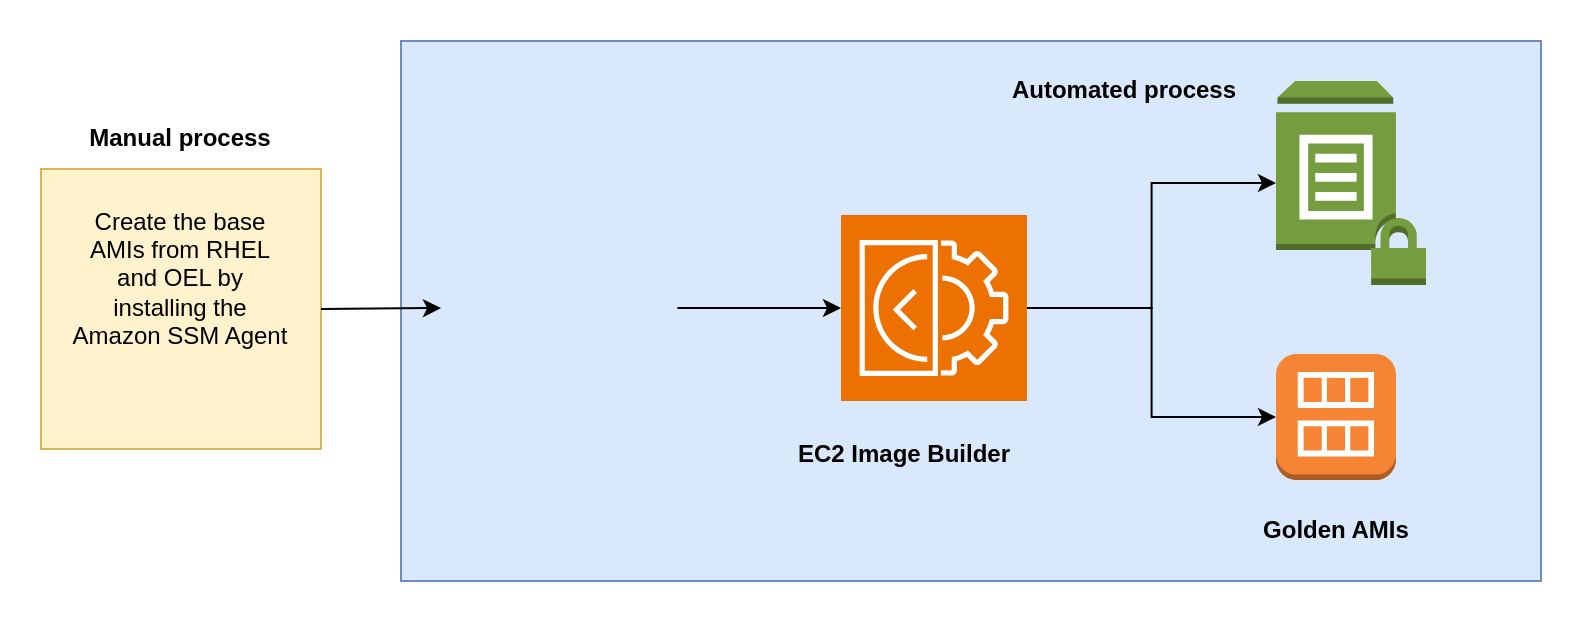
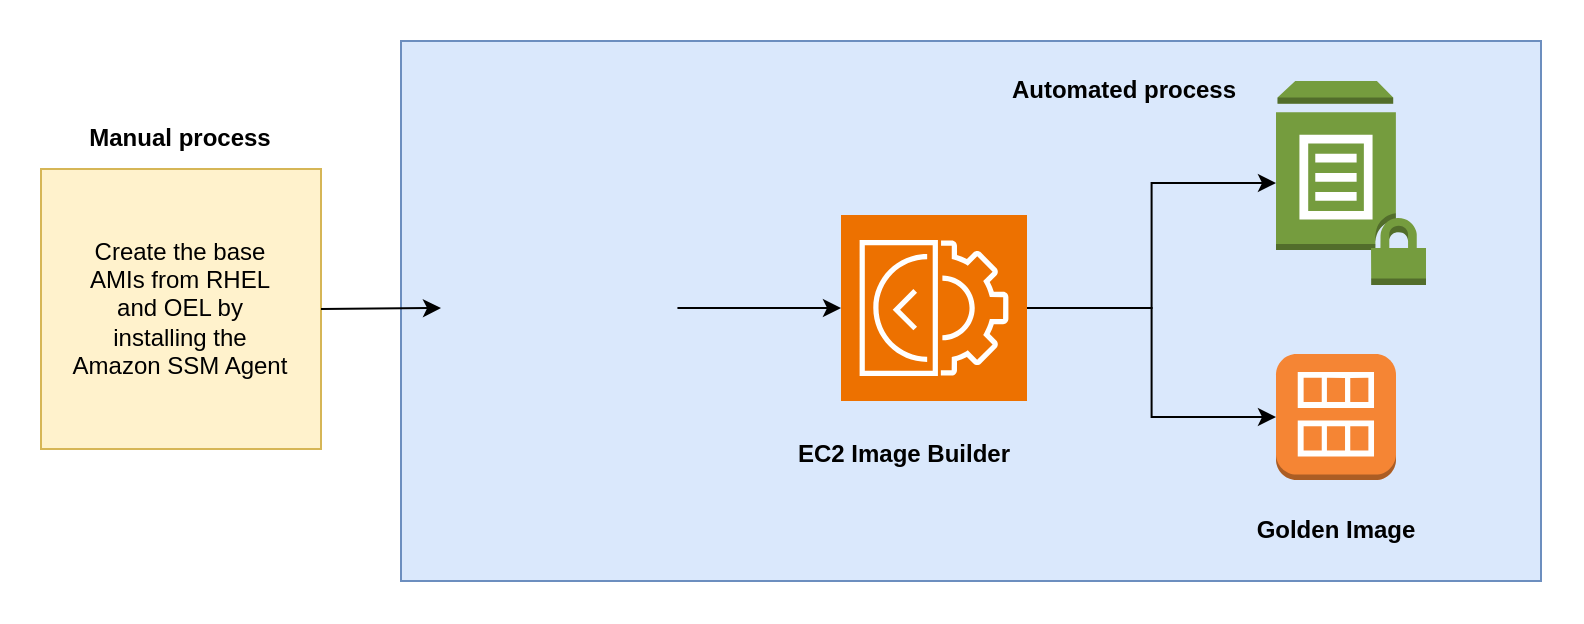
- <mxCell id="7" value="Create the base AMIs from RHEL and OEL by installing the Amazon SSM Agent" style="text;html=1;strokeColor=none;fillColor=none;align=center;verticalAlign=middle;whiteSpace=wrap;rounded=0;" vertex="1" parent="1"><mxGeometry x="35" y="94" width="110" height="90" as="geometry" /></mxCell>
+ <mxCell id="7" value="Create the base AMIs from RHEL and OEL by installing the Amazon SSM Agent" style="text;html=1;strokeColor=none;fillColor=none;align=center;verticalAlign=middle;whiteSpace=wrap;rounded=0;" vertex="1" parent="1"><mxGeometry x="35" y="109" width="110" height="90" as="geometry" /></mxCell>
- <mxCell id="16" value="Golden AMIs" style="text;html=1;strokeColor=none;fillColor=none;align=center;verticalAlign=middle;whiteSpace=wrap;rounded=0;fontStyle=1" vertex="1" parent="1"><mxGeometry x="602.5" y="250" width="130" height="30" as="geometry" /></mxCell>
+ <mxCell id="16" value="Golden Image" style="text;html=1;strokeColor=none;fillColor=none;align=center;verticalAlign=middle;whiteSpace=wrap;rounded=0;fontStyle=1" vertex="1" parent="1"><mxGeometry x="602.5" y="250" width="130" height="30" as="geometry" /></mxCell>
